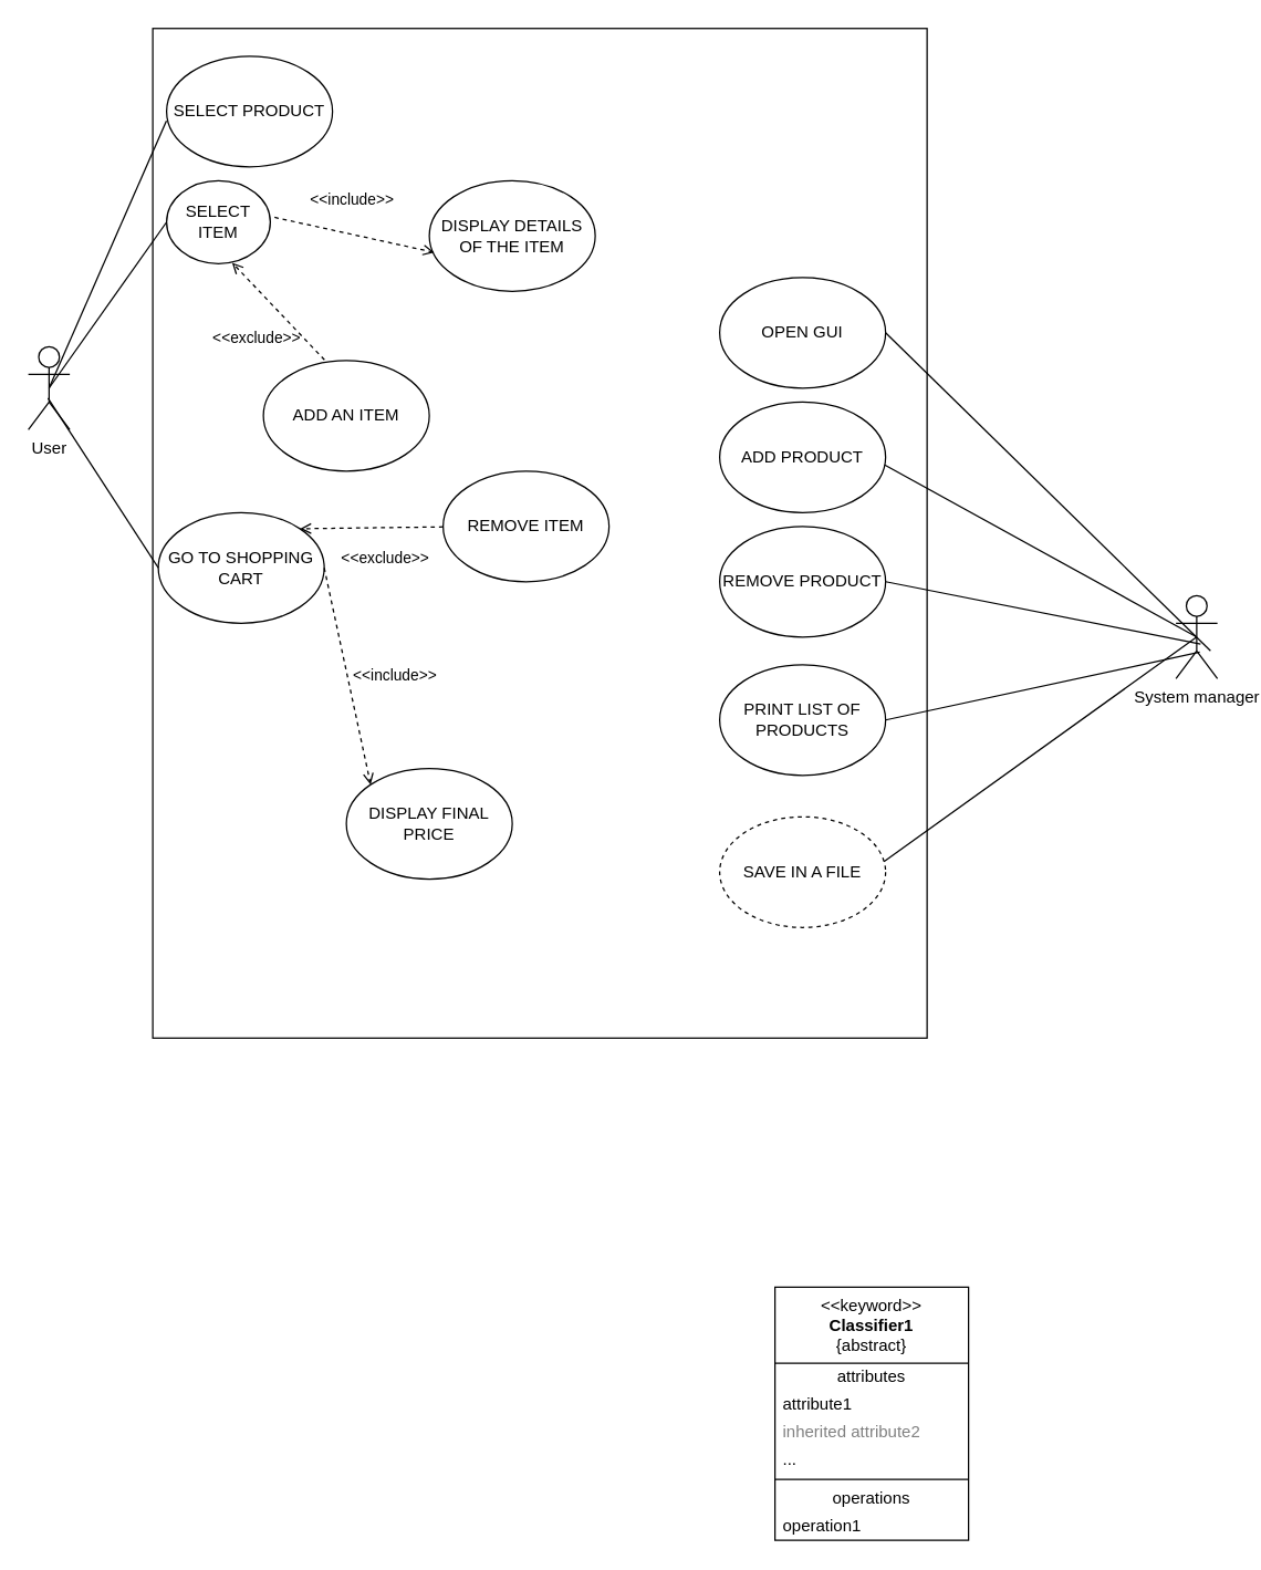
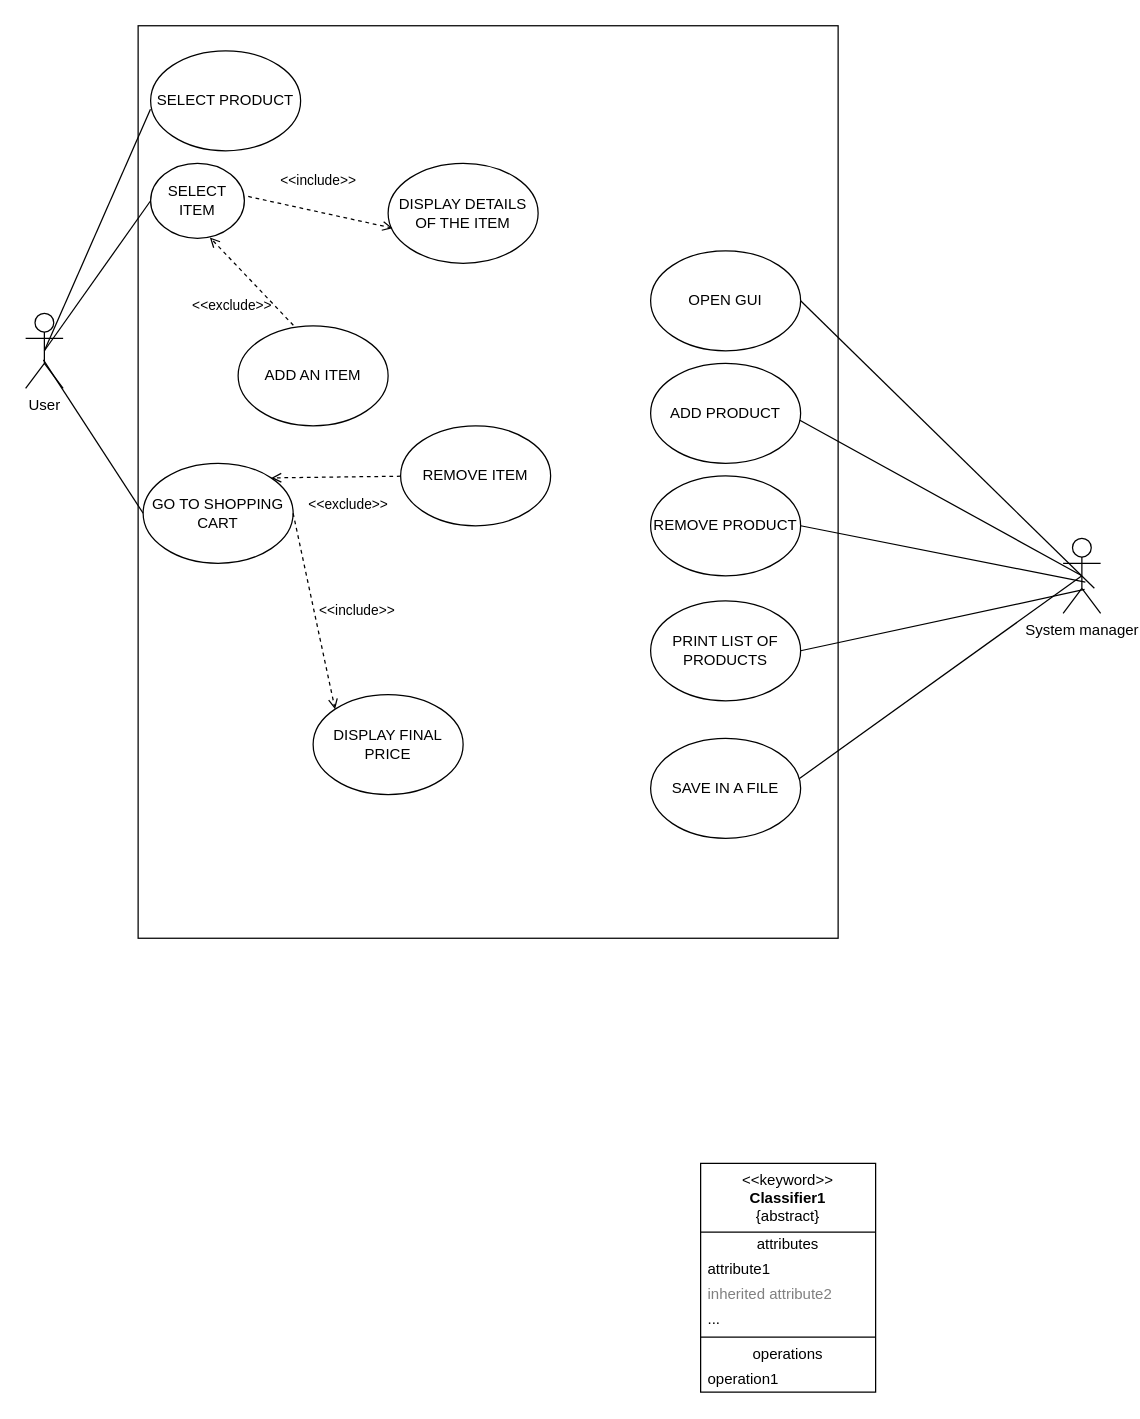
- <mxCell id="8" value="SAVE IN A FILE" style="ellipse;whiteSpace=wrap;html=1;dashed=1;" vertex="1" parent="1"><mxGeometry x="520" y="590" width="120" height="80" as="geometry" /></mxCell>
+ <mxCell id="8" value="SAVE IN A FILE" style="ellipse;whiteSpace=wrap;html=1;" vertex="1" parent="1"><mxGeometry x="520" y="590" width="120" height="80" as="geometry" /></mxCell>
